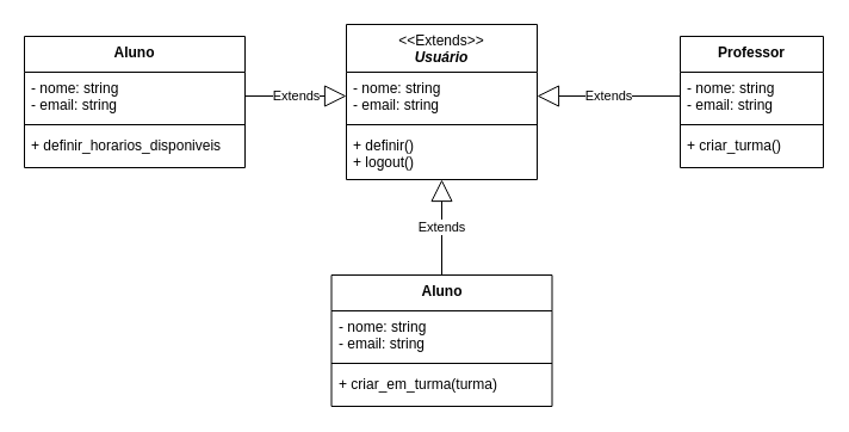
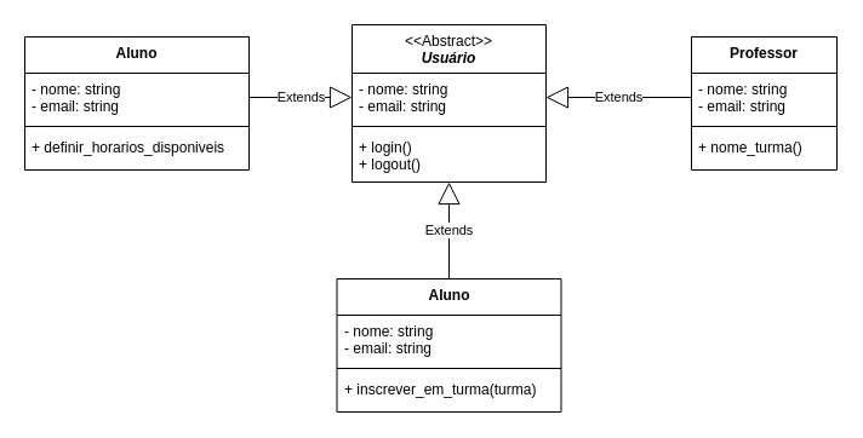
- <mxCell id="2" value="&lt;div&gt;&lt;span style=&quot;font-weight: normal;&quot;&gt;&amp;lt;&amp;lt;Extends&amp;gt;&amp;gt;&lt;/span&gt;&lt;/div&gt;&lt;i&gt;Usuário&lt;/i&gt;" style="swimlane;fontStyle=1;align=center;verticalAlign=top;childLayout=stackLayout;horizontal=1;startSize=40;horizontalStack=0;resizeParent=1;resizeParentMax=0;resizeLast=0;collapsible=1;marginBottom=0;whiteSpace=wrap;html=1;" vertex="1" parent="1"><mxGeometry x="290" y="20" width="160" height="130" as="geometry"><mxRectangle x="360" y="320" width="100" height="30" as="alternateBounds" /></mxGeometry></mxCell>
+ <mxCell id="2" value="&lt;div&gt;&lt;span style=&quot;font-weight: normal;&quot;&gt;&amp;lt;&amp;lt;Abstract&amp;gt;&amp;gt;&lt;/span&gt;&lt;/div&gt;&lt;i&gt;Usuário&lt;/i&gt;" style="swimlane;fontStyle=1;align=center;verticalAlign=top;childLayout=stackLayout;horizontal=1;startSize=40;horizontalStack=0;resizeParent=1;resizeParentMax=0;resizeLast=0;collapsible=1;marginBottom=0;whiteSpace=wrap;html=1;" vertex="1" parent="1"><mxGeometry x="290" y="20" width="160" height="130" as="geometry"><mxRectangle x="360" y="320" width="100" height="30" as="alternateBounds" /></mxGeometry></mxCell>
- <mxCell id="9" value="+ criar_turma()" style="text;strokeColor=none;fillColor=none;align=left;verticalAlign=top;spacingLeft=4;spacingRight=4;overflow=hidden;rotatable=0;points=[[0,0.5],[1,0.5]];portConstraint=eastwest;whiteSpace=wrap;html=1;" vertex="1" parent="6"><mxGeometry y="78" width="120" height="32" as="geometry" /></mxCell>
+ <mxCell id="9" value="+ nome_turma()" style="text;strokeColor=none;fillColor=none;align=left;verticalAlign=top;spacingLeft=4;spacingRight=4;overflow=hidden;rotatable=0;points=[[0,0.5],[1,0.5]];portConstraint=eastwest;whiteSpace=wrap;html=1;" vertex="1" parent="6"><mxGeometry y="78" width="120" height="32" as="geometry" /></mxCell>
- <mxCell id="5" value="+ definir()&lt;div&gt;+ logout()&lt;/div&gt;" style="text;strokeColor=none;fillColor=none;align=left;verticalAlign=top;spacingLeft=4;spacingRight=4;overflow=hidden;rotatable=0;points=[[0,0.5],[1,0.5]];portConstraint=eastwest;whiteSpace=wrap;html=1;" vertex="1" parent="2"><mxGeometry y="88" width="160" height="42" as="geometry" /></mxCell>
+ <mxCell id="5" value="+ login()&lt;div&gt;+ logout()&lt;/div&gt;" style="text;strokeColor=none;fillColor=none;align=left;verticalAlign=top;spacingLeft=4;spacingRight=4;overflow=hidden;rotatable=0;points=[[0,0.5],[1,0.5]];portConstraint=eastwest;whiteSpace=wrap;html=1;" vertex="1" parent="2"><mxGeometry y="88" width="160" height="42" as="geometry" /></mxCell>
- <mxCell id="14" value="+ criar_em_turma(turma)" style="text;strokeColor=none;fillColor=none;align=left;verticalAlign=top;spacingLeft=4;spacingRight=4;overflow=hidden;rotatable=0;points=[[0,0.5],[1,0.5]];portConstraint=eastwest;whiteSpace=wrap;html=1;" vertex="1" parent="11"><mxGeometry y="78" width="185" height="32" as="geometry" /></mxCell>
+ <mxCell id="14" value="+ inscrever_em_turma(turma)" style="text;strokeColor=none;fillColor=none;align=left;verticalAlign=top;spacingLeft=4;spacingRight=4;overflow=hidden;rotatable=0;points=[[0,0.5],[1,0.5]];portConstraint=eastwest;whiteSpace=wrap;html=1;" vertex="1" parent="11"><mxGeometry y="78" width="185" height="32" as="geometry" /></mxCell>
